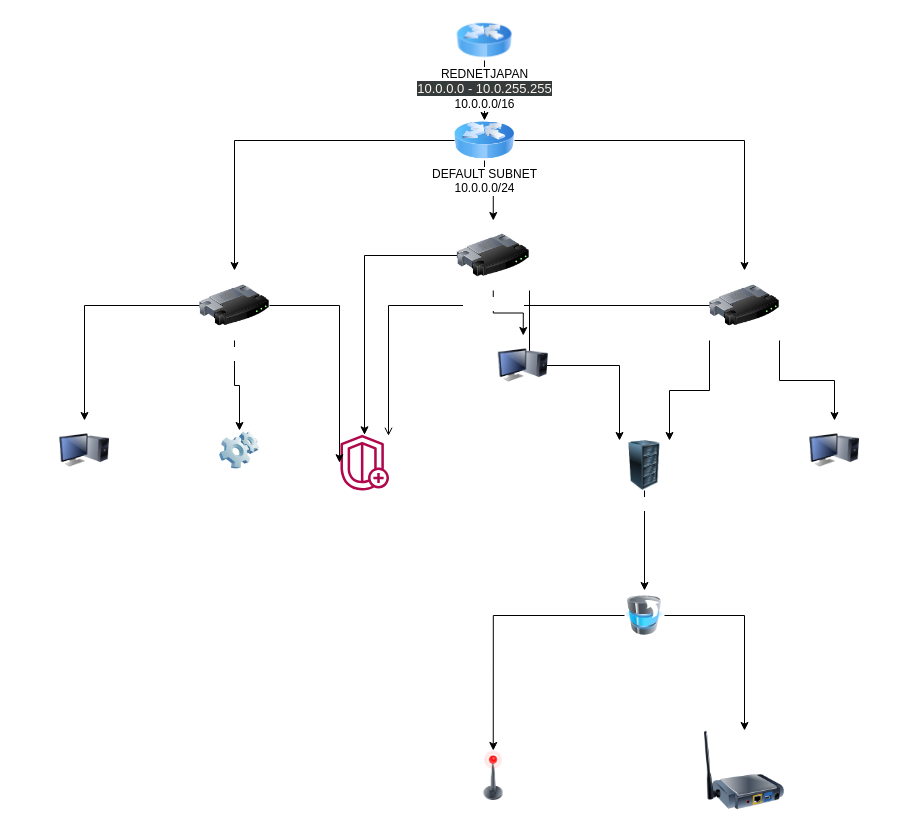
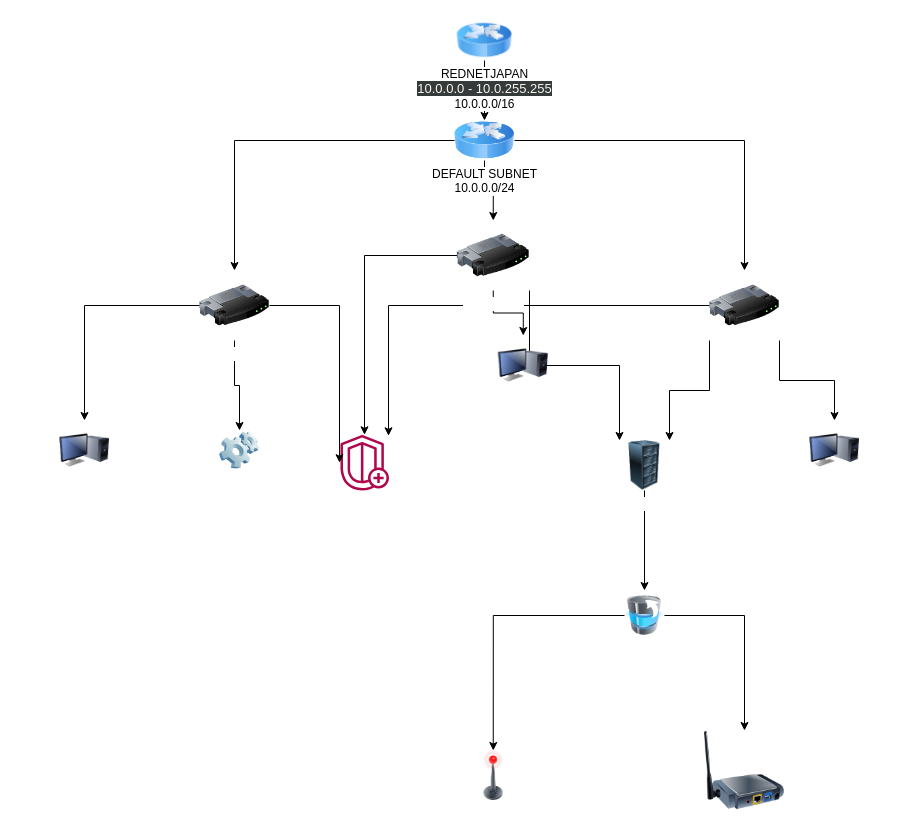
- <mxCell id="9" style="edgeStyle=orthogonalEdgeStyle;rounded=0;orthogonalLoop=1;jettySize=auto;html=1;exitX=0;exitY=0.5;exitDx=0;exitDy=0;entryX=0.99;entryY=0.018;entryDx=0;entryDy=0;entryPerimeter=0;fontColor=#FFFFFF;endArrow=open;" parent="1" source="12" target="8" edge="1"><mxGeometry relative="1" as="geometry" /></mxCell>
+ <mxCell id="9" style="edgeStyle=orthogonalEdgeStyle;rounded=0;orthogonalLoop=1;jettySize=auto;html=1;exitX=0;exitY=0.5;exitDx=0;exitDy=0;entryX=0.99;entryY=0.018;entryDx=0;entryDy=0;entryPerimeter=0;fontColor=#FFFFFF;" parent="1" source="12" target="8" edge="1"><mxGeometry relative="1" as="geometry" /></mxCell>
